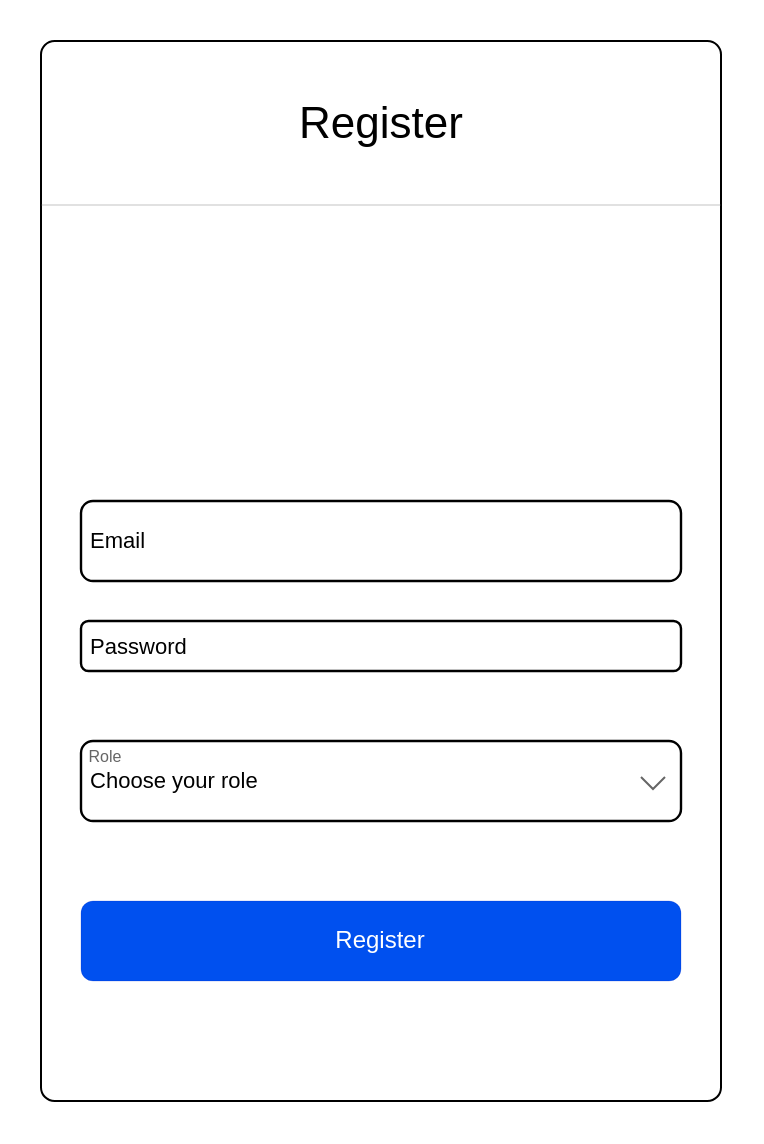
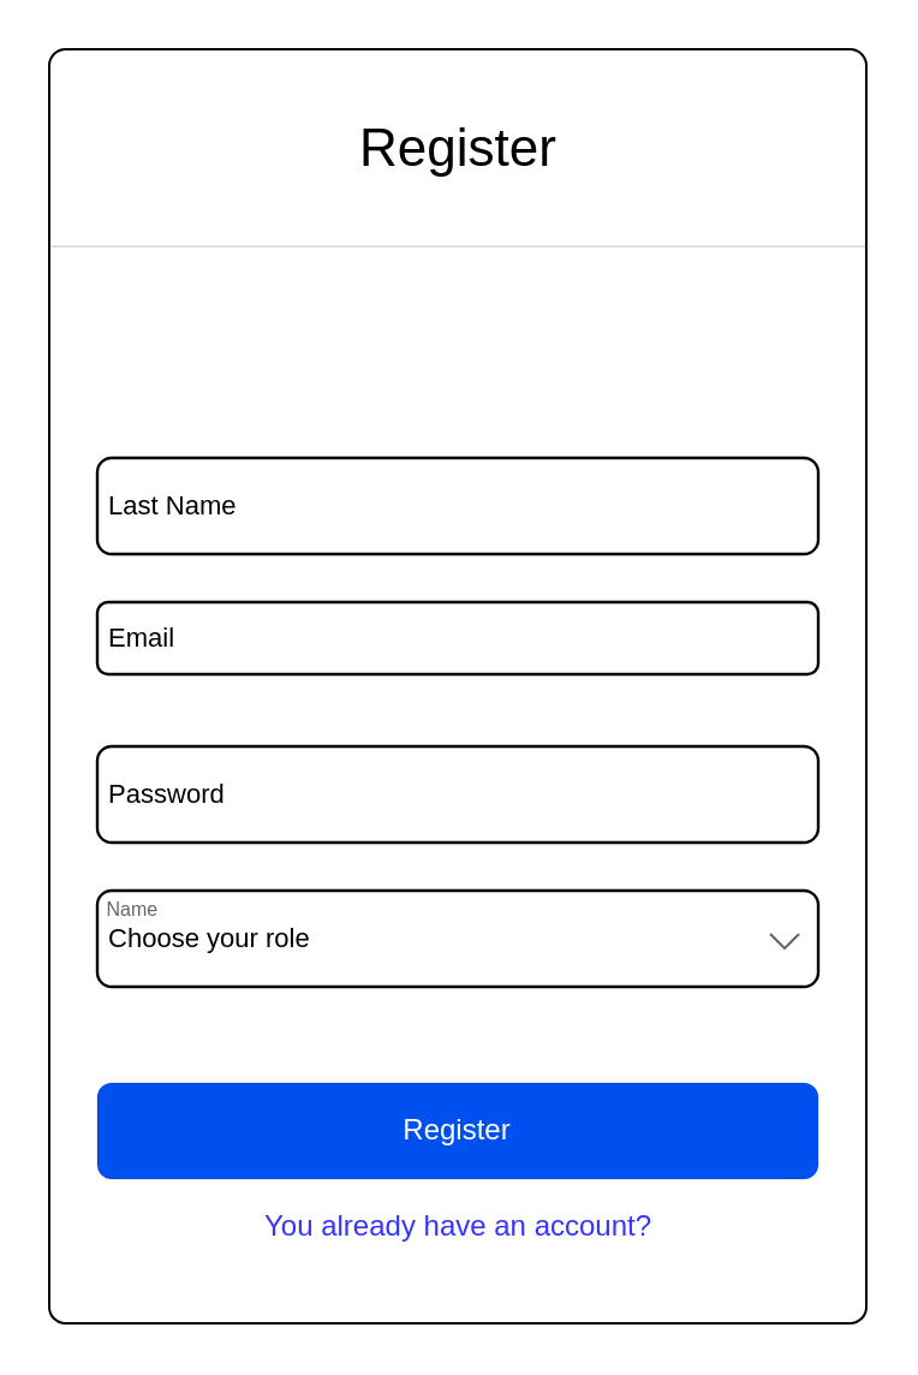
+ <mxCell id="3" value="&amp;nbsp;Last Name" style="rounded=1;whiteSpace=wrap;html=1;fillColor=#FFFFFF;fontColor=#000000;align=left;strokeWidth=1.2;fontSize=11;" vertex="1" parent="1"><mxGeometry x="40" y="190" width="300" height="40" as="geometry" /></mxCell>
- <mxCell id="8" value="&amp;nbsp;Email" style="rounded=1;whiteSpace=wrap;html=1;align=left;fillColor=#FFFFFF;fontColor=#000000;strokeWidth=1.2;fontSize=11;" vertex="1" parent="1"><mxGeometry x="40" y="250" width="300" height="40" as="geometry" /></mxCell>
+ <mxCell id="8" value="&amp;nbsp;Email" style="rounded=1;whiteSpace=wrap;html=1;align=left;fillColor=#FFFFFF;fontColor=#000000;strokeWidth=1.2;fontSize=11;" vertex="1" parent="1"><mxGeometry x="40" y="250" width="300" height="30" as="geometry" /></mxCell>
- <mxCell id="9" value="&amp;nbsp;Password" style="rounded=1;whiteSpace=wrap;html=1;fillColor=#FFFFFF;fontColor=#000000;align=left;strokeWidth=1.2;fontSize=11;" vertex="1" parent="1"><mxGeometry x="40" y="310" width="300" height="25" as="geometry" /></mxCell>
+ <mxCell id="9" value="&amp;nbsp;Password" style="rounded=1;whiteSpace=wrap;html=1;fillColor=#FFFFFF;fontColor=#000000;align=left;strokeWidth=1.2;fontSize=11;" vertex="1" parent="1"><mxGeometry x="40" y="310" width="300" height="40" as="geometry" /></mxCell>
- <mxCell id="11" value="&lt;font color=&quot;#666666&quot; style=&quot;font-size: 8px;&quot;&gt;&amp;nbsp;Role&lt;/font&gt;" style="text;html=1;align=left;verticalAlign=middle;resizable=0;points=[];autosize=1;strokeColor=none;fillColor=none;fontSize=8;fontColor=#000000;" vertex="1" parent="1"><mxGeometry x="40" y="368" width="30" height="20" as="geometry" /></mxCell>
+ <mxCell id="11" value="&lt;font color=&quot;#666666&quot; style=&quot;font-size: 8px;&quot;&gt;&amp;nbsp;Name&lt;/font&gt;" style="text;html=1;align=left;verticalAlign=middle;resizable=0;points=[];autosize=1;strokeColor=none;fillColor=none;fontSize=8;fontColor=#000000;" vertex="1" parent="1"><mxGeometry x="40" y="368" width="30" height="20" as="geometry" /></mxCell>
+ <mxCell id="5" value="You already have an account?" style="text;html=1;align=center;verticalAlign=middle;resizable=0;points=[];autosize=1;fontColor=#3333FF;" vertex="1" parent="1"><mxGeometry x="100" y="500" width="180" height="20" as="geometry" /></mxCell>
